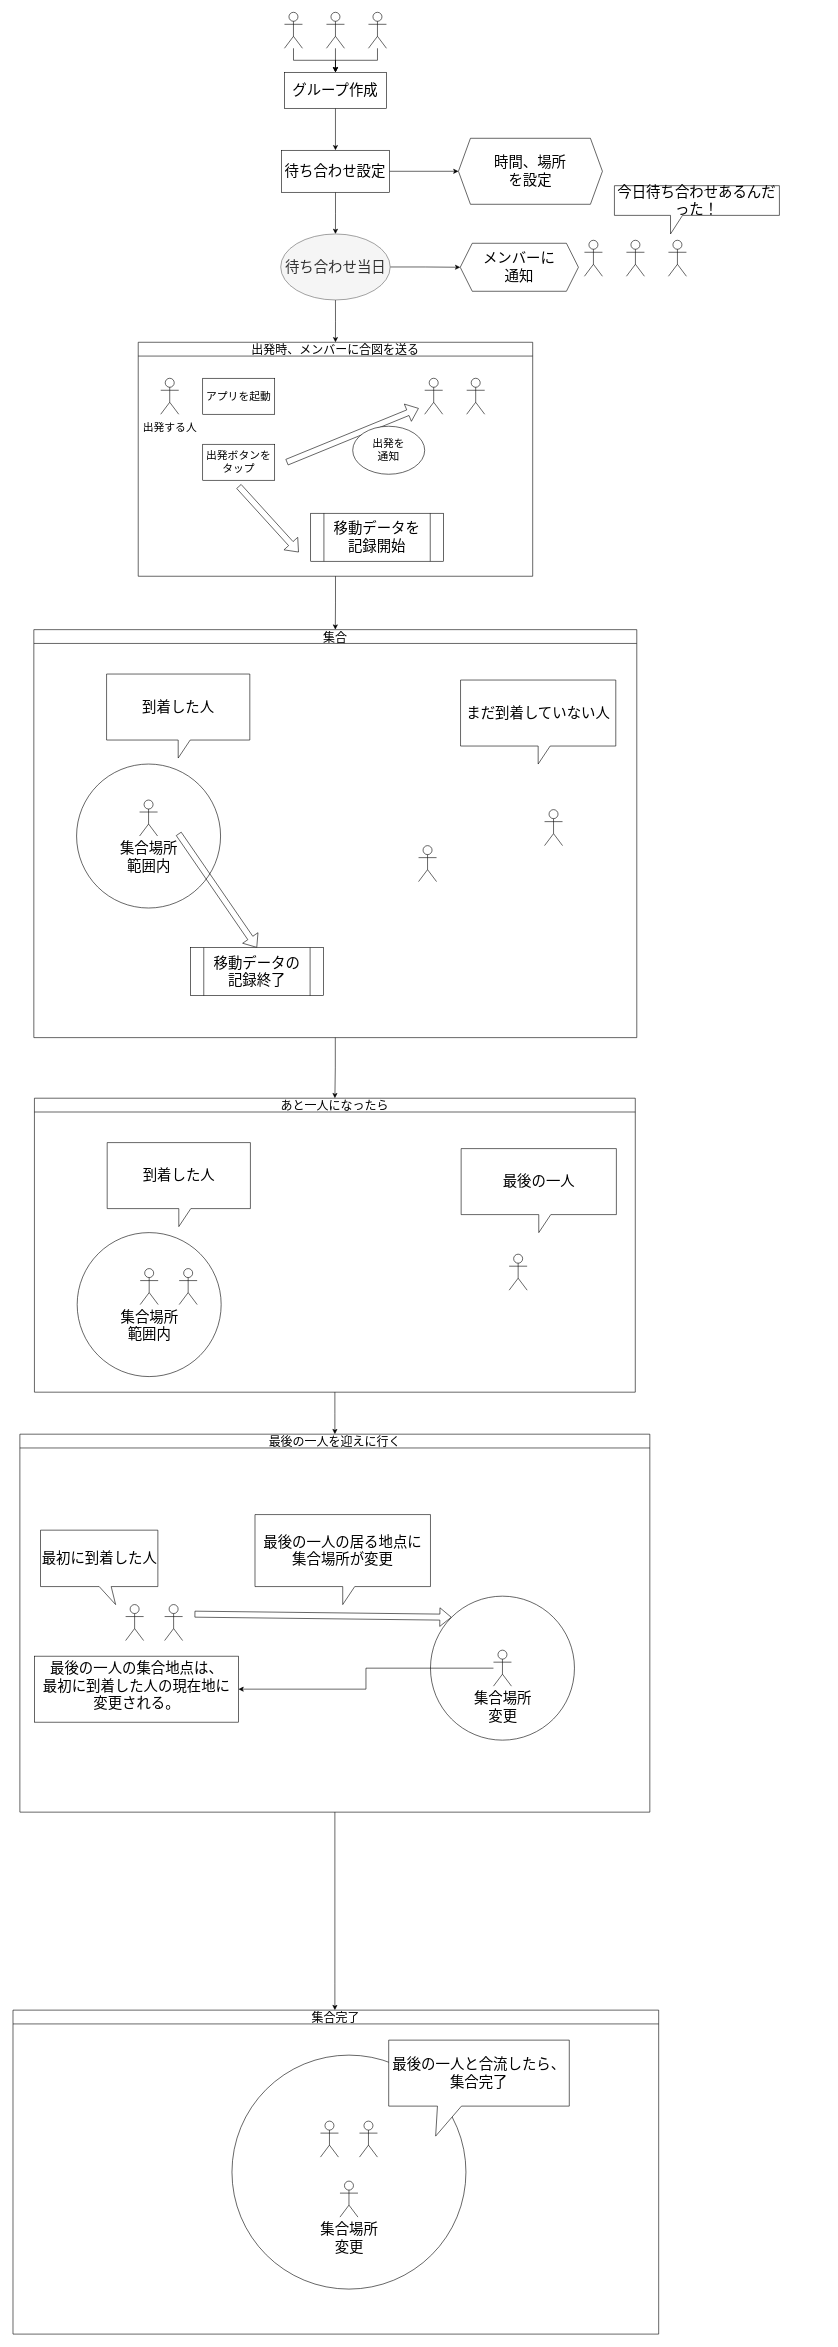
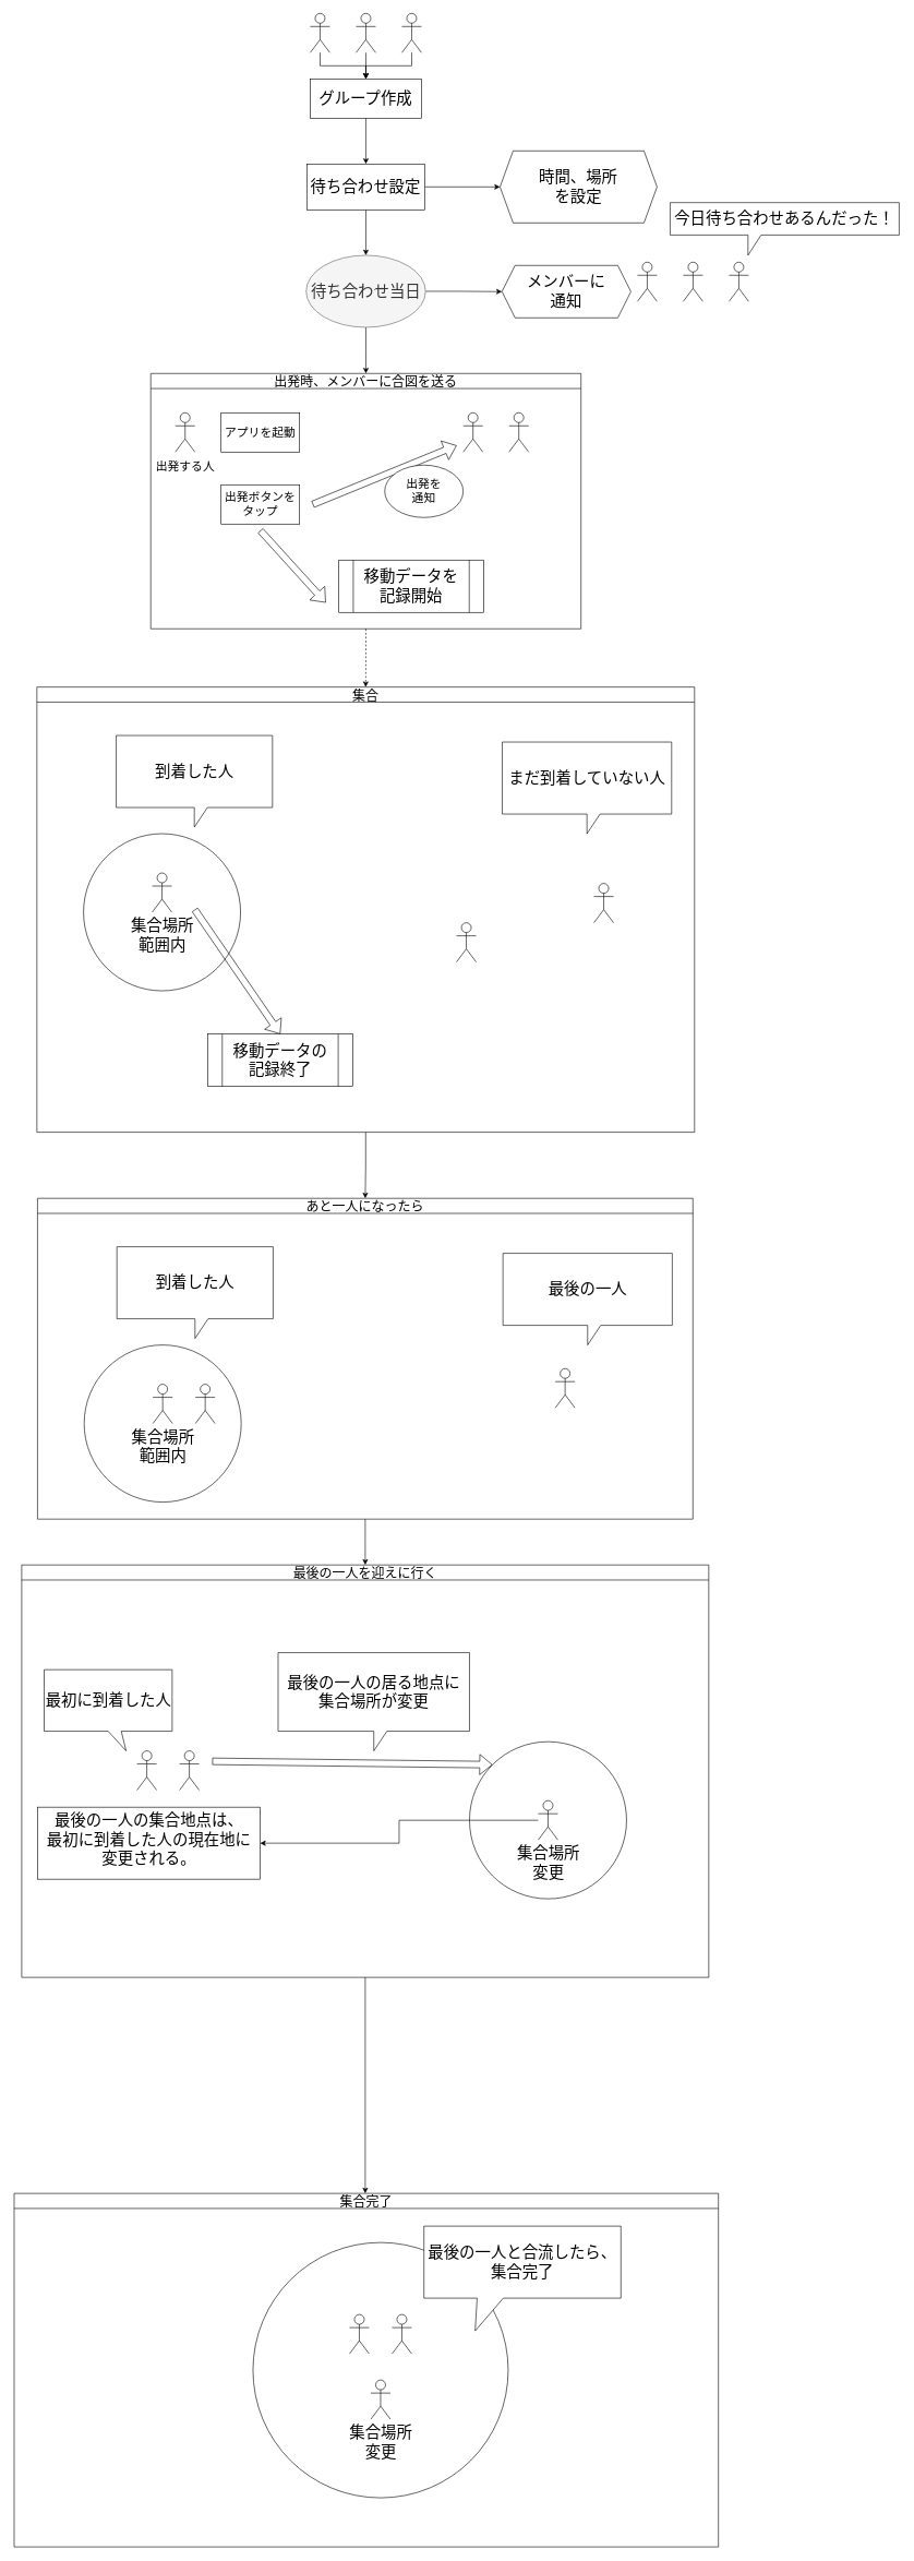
- <mxCell id="32" value="今日待ち合わせあるんだった！" style="shape=callout;whiteSpace=wrap;html=1;perimeter=calloutPerimeter;fontSize=24;position2=0.34;size=31;position=0.34;" parent="1" vertex="1"><mxGeometry x="1023.25" y="309" width="275" height="80.5" as="geometry" /></mxCell>
+ <mxCell id="32" value="今日待ち合わせあるんだった！" style="shape=callout;whiteSpace=wrap;html=1;perimeter=calloutPerimeter;fontSize=24;position2=0.34;size=31;position=0.34;" parent="1" vertex="1"><mxGeometry x="1023.25" y="309" width="350" height="80.5" as="geometry" /></mxCell>
- <mxCell id="17" value="" style="edgeStyle=orthogonalEdgeStyle;rounded=0;orthogonalLoop=1;jettySize=auto;html=1;fontSize=24;" parent="1" source="18" target="34" edge="1"><mxGeometry relative="1" as="geometry" /></mxCell>
+ <mxCell id="17" value="" style="edgeStyle=orthogonalEdgeStyle;rounded=0;orthogonalLoop=1;jettySize=auto;html=1;fontSize=24;dashed=1;" parent="1" source="18" target="34" edge="1"><mxGeometry relative="1" as="geometry" /></mxCell>
